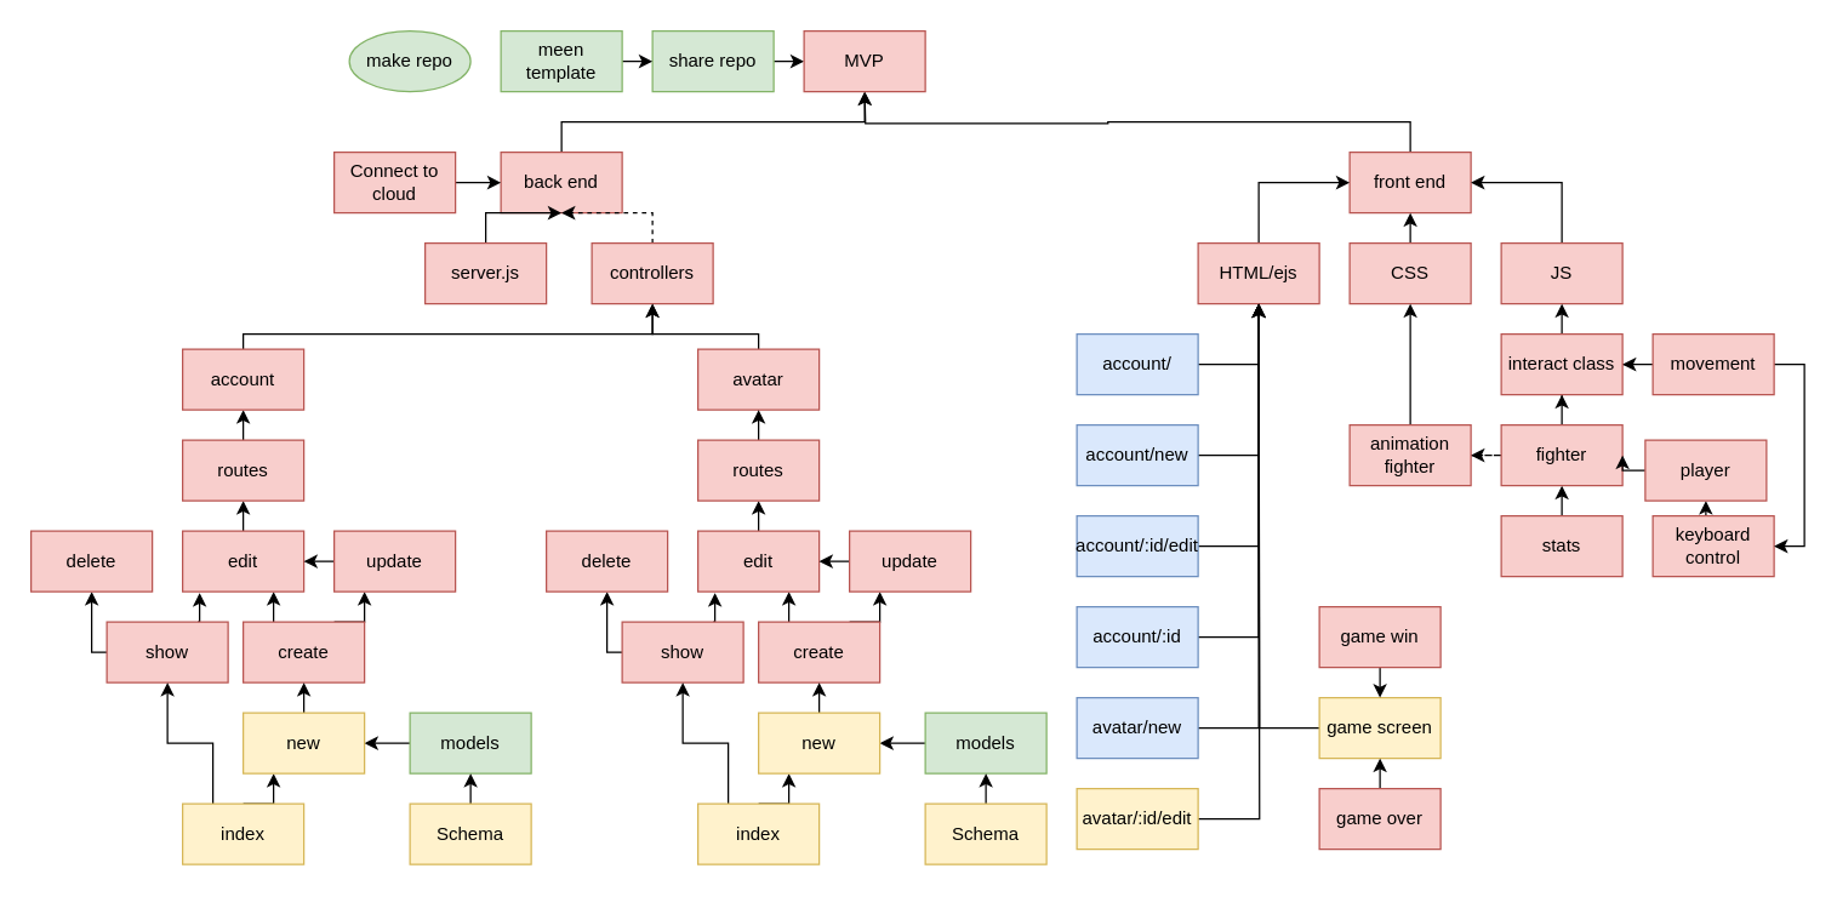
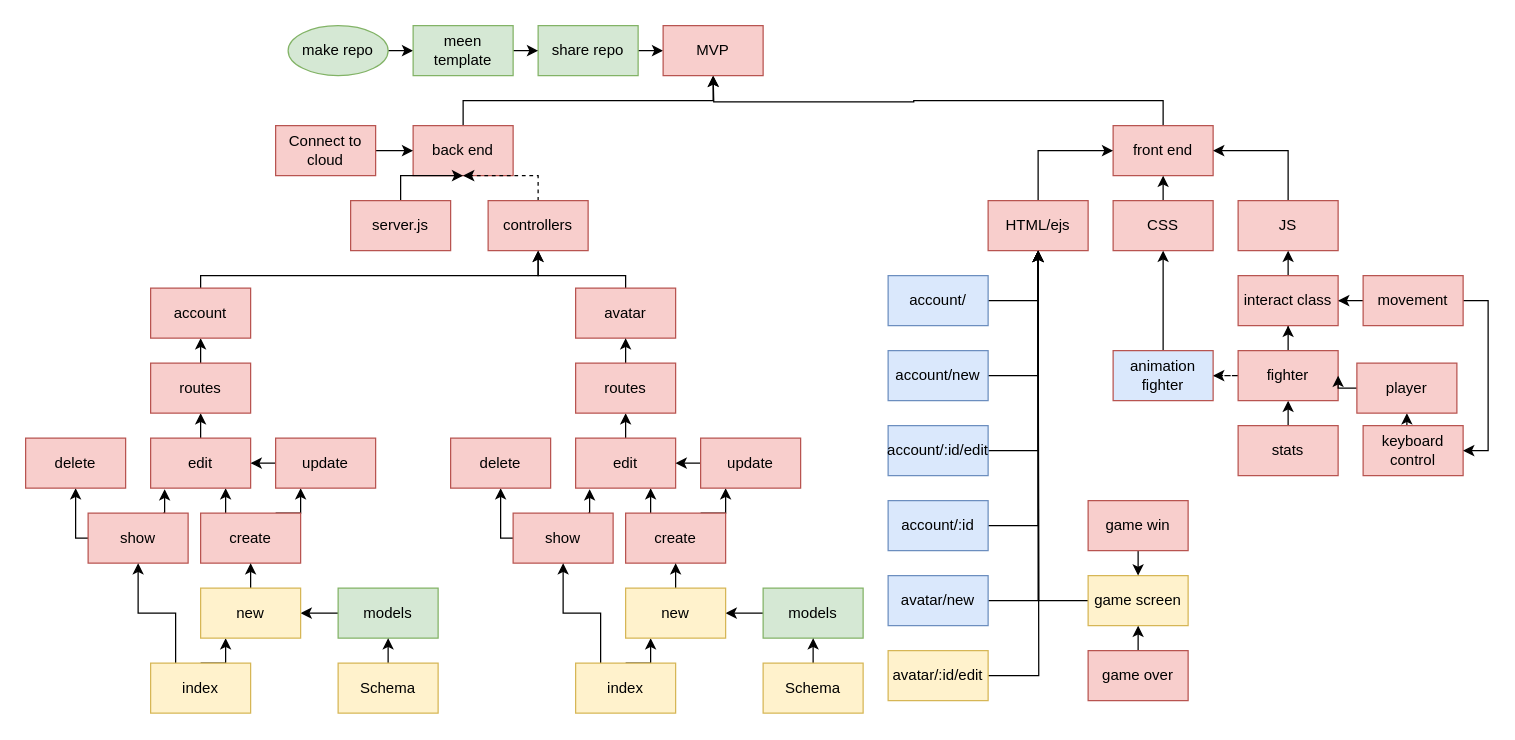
+ <mxCell id="3" style="edgeStyle=orthogonalEdgeStyle;rounded=0;orthogonalLoop=1;jettySize=auto;html=1;exitX=1;exitY=0.5;exitDx=0;exitDy=0;entryX=0;entryY=0.5;entryDx=0;entryDy=0;" parent="1" source="4" target="11" edge="1"><mxGeometry relative="1" as="geometry" /></mxCell>
- <mxCell id="103" value="animation fighter" style="rounded=0;whiteSpace=wrap;html=1;fillColor=#f8cecc;strokeColor=#b85450;" vertex="1" parent="1"><mxGeometry x="890" y="280" width="80" height="40" as="geometry" /></mxCell>
+ <mxCell id="103" value="animation fighter" style="rounded=0;whiteSpace=wrap;html=1;fillColor=#dae8fc;strokeColor=#b85450;" vertex="1" parent="1"><mxGeometry x="890" y="280" width="80" height="40" as="geometry" /></mxCell>
